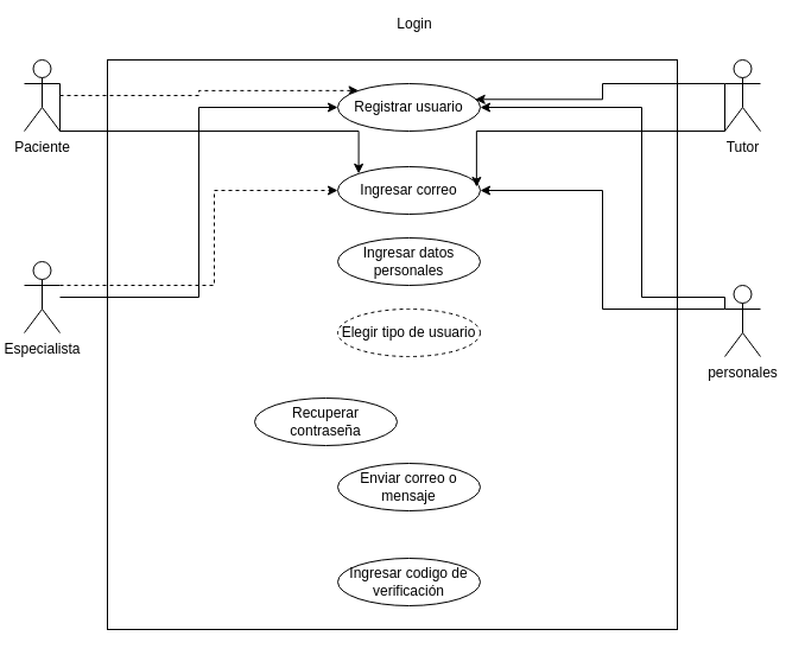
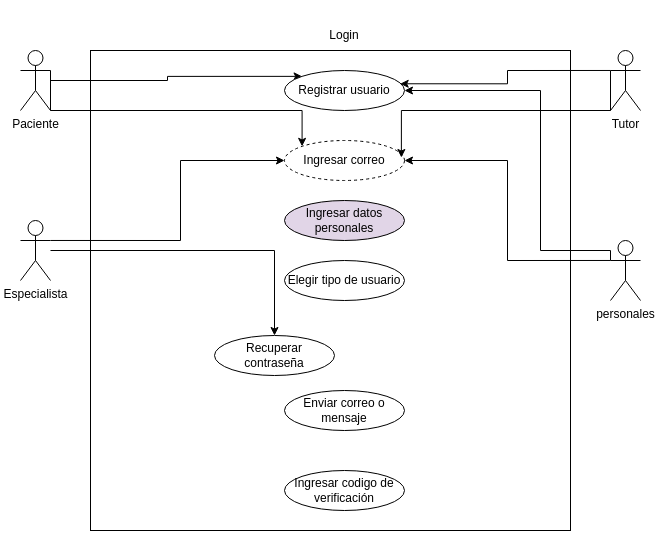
- <mxCell id="14" value="Login" style="text;html=1;align=center;verticalAlign=middle;whiteSpace=wrap;rounded=0;" vertex="1" parent="1"><mxGeometry x="319" y="5" width="60" height="30" as="geometry" /></mxCell>
+ <mxCell id="14" value="Login" style="text;html=1;align=center;verticalAlign=middle;whiteSpace=wrap;rounded=0;" vertex="1" parent="1"><mxGeometry x="314" y="20" width="60" height="30" as="geometry" /></mxCell>
- <mxCell id="3" style="edgeStyle=orthogonalEdgeStyle;rounded=0;orthogonalLoop=1;jettySize=auto;html=1;entryX=0;entryY=0;entryDx=0;entryDy=0;dashed=1;" edge="1" parent="1" source="5" target="13"><mxGeometry relative="1" as="geometry" /></mxCell>
+ <mxCell id="3" style="edgeStyle=orthogonalEdgeStyle;rounded=0;orthogonalLoop=1;jettySize=auto;html=1;entryX=0;entryY=0;entryDx=0;entryDy=0;" edge="1" parent="1" source="5" target="13"><mxGeometry relative="1" as="geometry" /></mxCell>
- <mxCell id="6" style="edgeStyle=orthogonalEdgeStyle;rounded=0;orthogonalLoop=1;jettySize=auto;html=1;entryX=0;entryY=0.5;entryDx=0;entryDy=0;" edge="1" parent="1" source="8" target="13"><mxGeometry relative="1" as="geometry" /></mxCell>
+ <mxCell id="6" style="edgeStyle=orthogonalEdgeStyle;rounded=0;orthogonalLoop=1;jettySize=auto;html=1;" edge="1" parent="1" source="8" target="18"><mxGeometry relative="1" as="geometry" /></mxCell>
- <mxCell id="16" value="Ingresar correo" style="ellipse;whiteSpace=wrap;html=1;" vertex="1" parent="1"><mxGeometry x="284" y="140" width="120" height="40" as="geometry" /></mxCell>
+ <mxCell id="16" value="Ingresar correo" style="ellipse;whiteSpace=wrap;html=1;dashed=1;" vertex="1" parent="1"><mxGeometry x="284" y="140" width="120" height="40" as="geometry" /></mxCell>
- <mxCell id="7" style="edgeStyle=orthogonalEdgeStyle;rounded=0;orthogonalLoop=1;jettySize=auto;html=1;exitX=1;exitY=0.333;exitDx=0;exitDy=0;exitPerimeter=0;entryX=0;entryY=0.5;entryDx=0;entryDy=0;dashed=1;" edge="1" parent="1" source="8" target="16"><mxGeometry relative="1" as="geometry"><Array as="points"><mxPoint x="180" y="240" /><mxPoint x="180" y="160" /></Array></mxGeometry></mxCell>
+ <mxCell id="7" style="edgeStyle=orthogonalEdgeStyle;rounded=0;orthogonalLoop=1;jettySize=auto;html=1;exitX=1;exitY=0.333;exitDx=0;exitDy=0;exitPerimeter=0;entryX=0;entryY=0.5;entryDx=0;entryDy=0;" edge="1" parent="1" source="8" target="16"><mxGeometry relative="1" as="geometry"><Array as="points"><mxPoint x="180" y="240" /><mxPoint x="180" y="160" /></Array></mxGeometry></mxCell>
- <mxCell id="15" value="Ingresar datos personales" style="ellipse;whiteSpace=wrap;html=1;" vertex="1" parent="1"><mxGeometry x="284" y="200" width="120" height="40" as="geometry" /></mxCell>
+ <mxCell id="15" value="Ingresar datos personales" style="ellipse;whiteSpace=wrap;html=1;fillColor=#e1d5e7;" vertex="1" parent="1"><mxGeometry x="284" y="200" width="120" height="40" as="geometry" /></mxCell>
- <mxCell id="17" value="Elegir tipo de usuario" style="ellipse;whiteSpace=wrap;html=1;dashed=1;" vertex="1" parent="1"><mxGeometry x="284" y="260" width="120" height="40" as="geometry" /></mxCell>
+ <mxCell id="17" value="Elegir tipo de usuario" style="ellipse;whiteSpace=wrap;html=1;" vertex="1" parent="1"><mxGeometry x="284" y="260" width="120" height="40" as="geometry" /></mxCell>
